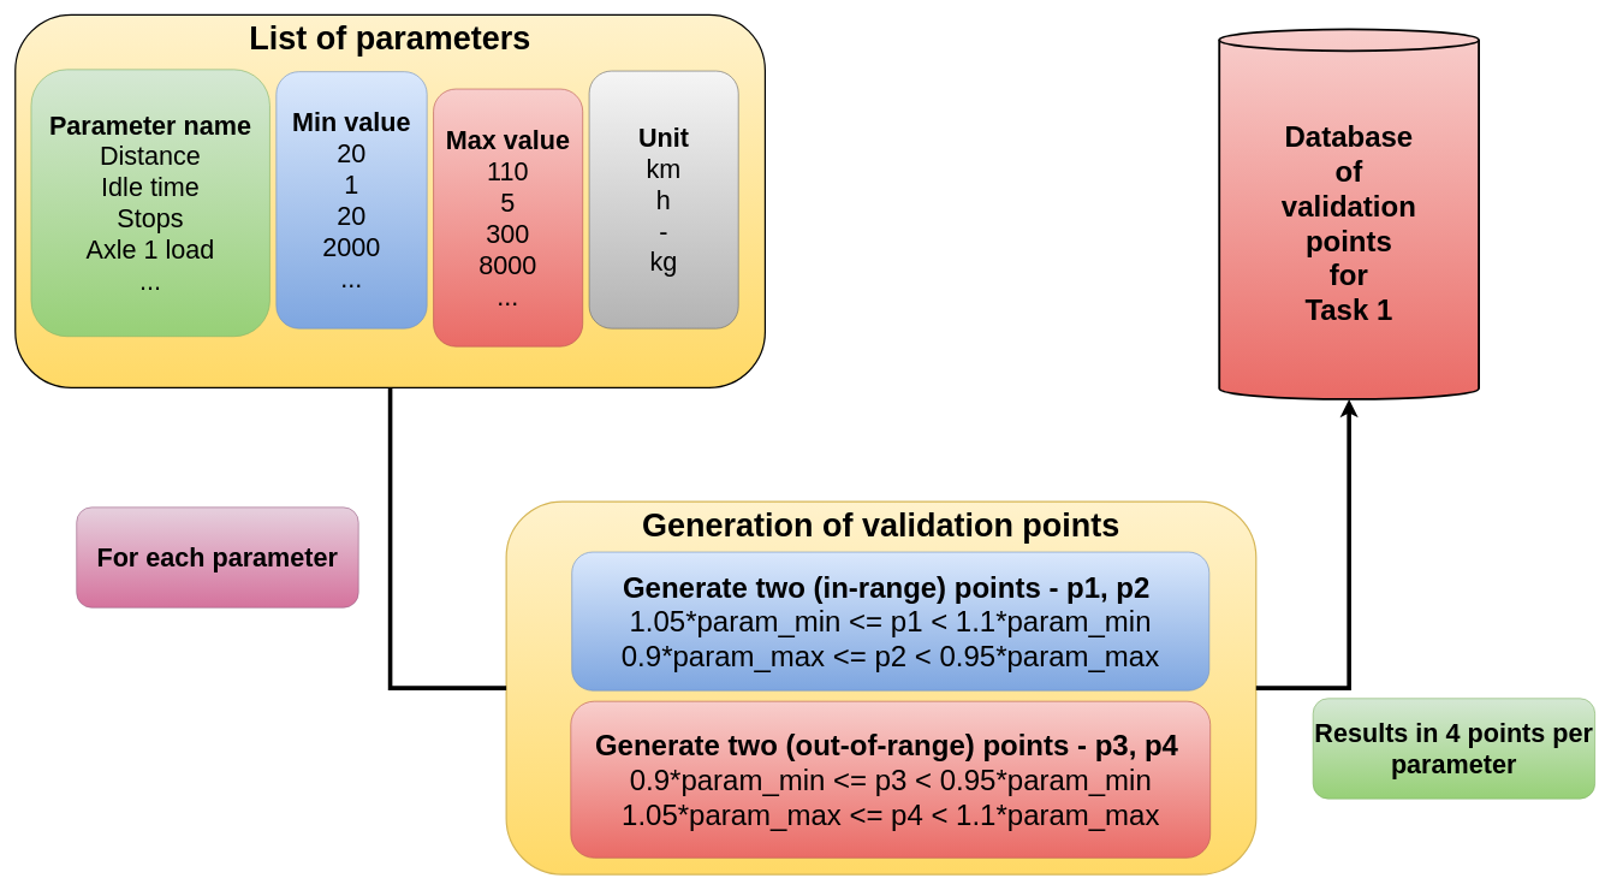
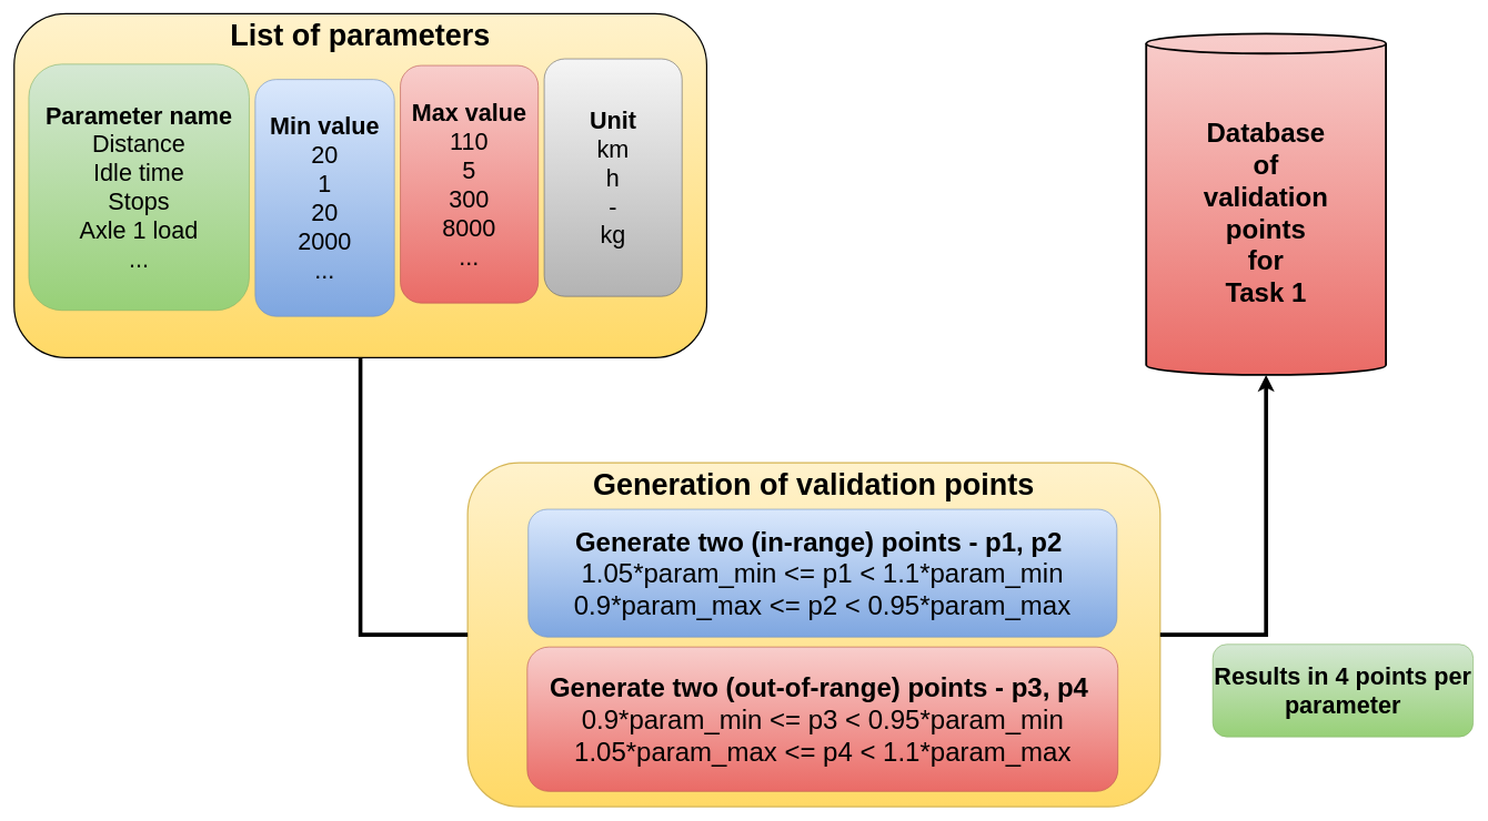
- <mxCell id="6" value="&lt;span style=&quot;font-size: 36px;&quot;&gt;&lt;b&gt;Unit&lt;/b&gt;&lt;/span&gt;&lt;div&gt;&lt;span style=&quot;font-size: 36px;&quot;&gt;km&lt;/span&gt;&lt;/div&gt;&lt;div&gt;&lt;span style=&quot;font-size: 36px;&quot;&gt;h&lt;/span&gt;&lt;/div&gt;&lt;div&gt;&lt;span style=&quot;font-size: 36px;&quot;&gt;-&lt;/span&gt;&lt;/div&gt;&lt;div&gt;&lt;span style=&quot;font-size: 36px;&quot;&gt;kg&lt;/span&gt;&lt;/div&gt;" style="text;html=1;align=center;verticalAlign=middle;whiteSpace=wrap;rounded=1;strokeColor=#666666;fillColor=#f5f5f5;gradientColor=#b3b3b3;" vertex="1" parent="1"><mxGeometry x="816" y="98" width="207" height="357" as="geometry" /></mxCell>
+ <mxCell id="6" value="&lt;span style=&quot;font-size: 36px;&quot;&gt;&lt;b&gt;Unit&lt;/b&gt;&lt;/span&gt;&lt;div&gt;&lt;span style=&quot;font-size: 36px;&quot;&gt;km&lt;/span&gt;&lt;/div&gt;&lt;div&gt;&lt;span style=&quot;font-size: 36px;&quot;&gt;h&lt;/span&gt;&lt;/div&gt;&lt;div&gt;&lt;span style=&quot;font-size: 36px;&quot;&gt;-&lt;/span&gt;&lt;/div&gt;&lt;div&gt;&lt;span style=&quot;font-size: 36px;&quot;&gt;kg&lt;/span&gt;&lt;/div&gt;" style="text;html=1;align=center;verticalAlign=middle;whiteSpace=wrap;rounded=1;strokeColor=#666666;fillColor=#f5f5f5;gradientColor=#b3b3b3;" vertex="1" parent="1"><mxGeometry x="816" y="88" width="207" height="357" as="geometry" /></mxCell>
- <mxCell id="5" value="&lt;span style=&quot;font-size: 36px;&quot;&gt;&lt;b&gt;Min value&lt;/b&gt;&lt;/span&gt;&lt;div&gt;&lt;span style=&quot;font-size: 36px;&quot;&gt;20&lt;/span&gt;&lt;/div&gt;&lt;div&gt;&lt;span style=&quot;font-size: 36px;&quot;&gt;1&lt;/span&gt;&lt;/div&gt;&lt;div&gt;&lt;span style=&quot;font-size: 36px;&quot;&gt;20&lt;/span&gt;&lt;/div&gt;&lt;div&gt;&lt;span style=&quot;font-size: 36px;&quot;&gt;2000&lt;/span&gt;&lt;/div&gt;&lt;div&gt;&lt;span style=&quot;font-size: 36px;&quot;&gt;...&lt;/span&gt;&lt;/div&gt;" style="text;html=1;align=center;verticalAlign=middle;whiteSpace=wrap;rounded=1;strokeColor=#6c8ebf;fillColor=#dae8fc;gradientColor=#7ea6e0;" vertex="1" parent="1"><mxGeometry x="382" y="99" width="209" height="356" as="geometry" /></mxCell>
+ <mxCell id="5" value="&lt;span style=&quot;font-size: 36px;&quot;&gt;&lt;b&gt;Min value&lt;/b&gt;&lt;/span&gt;&lt;div&gt;&lt;span style=&quot;font-size: 36px;&quot;&gt;20&lt;/span&gt;&lt;/div&gt;&lt;div&gt;&lt;span style=&quot;font-size: 36px;&quot;&gt;1&lt;/span&gt;&lt;/div&gt;&lt;div&gt;&lt;span style=&quot;font-size: 36px;&quot;&gt;20&lt;/span&gt;&lt;/div&gt;&lt;div&gt;&lt;span style=&quot;font-size: 36px;&quot;&gt;2000&lt;/span&gt;&lt;/div&gt;&lt;div&gt;&lt;span style=&quot;font-size: 36px;&quot;&gt;...&lt;/span&gt;&lt;/div&gt;" style="text;html=1;align=center;verticalAlign=middle;whiteSpace=wrap;rounded=1;strokeColor=#6c8ebf;fillColor=#dae8fc;gradientColor=#7ea6e0;" vertex="1" parent="1"><mxGeometry x="382" y="119" width="209" height="356" as="geometry" /></mxCell>
- <mxCell id="10" value="&lt;font style=&quot;font-size: 40px;&quot;&gt;&lt;b&gt;Database&lt;/b&gt;&lt;/font&gt;&lt;div&gt;&lt;b style=&quot;font-size: 40px; background-color: transparent; color: light-dark(rgb(0, 0, 0), rgb(255, 255, 255));&quot;&gt;of&lt;/b&gt;&lt;/div&gt;&lt;div&gt;&lt;b style=&quot;font-size: 40px; background-color: transparent; color: light-dark(rgb(0, 0, 0), rgb(255, 255, 255));&quot;&gt;validation&lt;/b&gt;&lt;div&gt;&lt;font style=&quot;font-size: 40px;&quot;&gt;&lt;b&gt;points&lt;/b&gt;&lt;/font&gt;&lt;/div&gt;&lt;div&gt;&lt;font style=&quot;font-size: 40px;&quot;&gt;&lt;b&gt;for&lt;/b&gt;&lt;/font&gt;&lt;/div&gt;&lt;div&gt;&lt;font style=&quot;font-size: 40px;&quot;&gt;&lt;b&gt;Task 1&lt;/b&gt;&lt;/font&gt;&lt;/div&gt;&lt;/div&gt;" style="shape=cylinder3;whiteSpace=wrap;html=1;boundedLbl=1;backgroundOutline=1;size=15;fillColor=#f8cecc;gradientColor=#ea6b66;strokeColor=#000000;strokeWidth=3;" vertex="1" parent="1"><mxGeometry x="1690" y="40" width="360" height="513" as="geometry" /></mxCell>
+ <mxCell id="10" value="&lt;font style=&quot;font-size: 40px;&quot;&gt;&lt;b&gt;Database&lt;/b&gt;&lt;/font&gt;&lt;div&gt;&lt;b style=&quot;font-size: 40px; background-color: transparent; color: light-dark(rgb(0, 0, 0), rgb(255, 255, 255));&quot;&gt;of&lt;/b&gt;&lt;/div&gt;&lt;div&gt;&lt;b style=&quot;font-size: 40px; background-color: transparent; color: light-dark(rgb(0, 0, 0), rgb(255, 255, 255));&quot;&gt;validation&lt;/b&gt;&lt;div&gt;&lt;font style=&quot;font-size: 40px;&quot;&gt;&lt;b&gt;points&lt;/b&gt;&lt;/font&gt;&lt;/div&gt;&lt;div&gt;&lt;font style=&quot;font-size: 40px;&quot;&gt;&lt;b&gt;for&lt;/b&gt;&lt;/font&gt;&lt;/div&gt;&lt;div&gt;&lt;font style=&quot;font-size: 40px;&quot;&gt;&lt;b&gt;Task 1&lt;/b&gt;&lt;/font&gt;&lt;/div&gt;&lt;/div&gt;" style="shape=cylinder3;whiteSpace=wrap;html=1;boundedLbl=1;backgroundOutline=1;size=15;fillColor=#f8cecc;gradientColor=#ea6b66;strokeColor=#000000;strokeWidth=3;" vertex="1" parent="1"><mxGeometry x="1720" y="50" width="360" height="513" as="geometry" /></mxCell>
- <mxCell id="4" value="&lt;span style=&quot;font-size: 36px;&quot;&gt;&lt;b&gt;Max value&lt;/b&gt;&lt;/span&gt;&lt;div&gt;&lt;span style=&quot;font-size: 36px;&quot;&gt;110&lt;/span&gt;&lt;/div&gt;&lt;div&gt;&lt;span style=&quot;font-size: 36px;&quot;&gt;5&lt;/span&gt;&lt;/div&gt;&lt;div&gt;&lt;span style=&quot;font-size: 36px;&quot;&gt;300&lt;/span&gt;&lt;/div&gt;&lt;div&gt;&lt;span style=&quot;font-size: 36px;&quot;&gt;8000&lt;/span&gt;&lt;/div&gt;&lt;div&gt;&lt;span style=&quot;font-size: 36px;&quot;&gt;...&lt;/span&gt;&lt;/div&gt;" style="text;html=1;align=center;verticalAlign=middle;whiteSpace=wrap;rounded=1;strokeColor=#b85450;fillColor=#f8cecc;gradientColor=#ea6b66;" vertex="1" parent="1"><mxGeometry x="600" y="123" width="207" height="357" as="geometry" /></mxCell>
+ <mxCell id="4" value="&lt;span style=&quot;font-size: 36px;&quot;&gt;&lt;b&gt;Max value&lt;/b&gt;&lt;/span&gt;&lt;div&gt;&lt;span style=&quot;font-size: 36px;&quot;&gt;110&lt;/span&gt;&lt;/div&gt;&lt;div&gt;&lt;span style=&quot;font-size: 36px;&quot;&gt;5&lt;/span&gt;&lt;/div&gt;&lt;div&gt;&lt;span style=&quot;font-size: 36px;&quot;&gt;300&lt;/span&gt;&lt;/div&gt;&lt;div&gt;&lt;span style=&quot;font-size: 36px;&quot;&gt;8000&lt;/span&gt;&lt;/div&gt;&lt;div&gt;&lt;span style=&quot;font-size: 36px;&quot;&gt;...&lt;/span&gt;&lt;/div&gt;" style="text;html=1;align=center;verticalAlign=middle;whiteSpace=wrap;rounded=1;strokeColor=#b85450;fillColor=#f8cecc;gradientColor=#ea6b66;" vertex="1" parent="1"><mxGeometry x="600" y="98" width="207" height="357" as="geometry" /></mxCell>
- <mxCell id="13" value="&lt;div&gt;&lt;span style=&quot;font-size: 36px;&quot;&gt;&lt;b&gt;For&amp;nbsp;&lt;/b&gt;&lt;/span&gt;&lt;b style=&quot;font-size: 36px; background-color: transparent; color: light-dark(rgb(0, 0, 0), rgb(255, 255, 255));&quot;&gt;each parameter&lt;/b&gt;&lt;/div&gt;" style="text;html=1;align=center;verticalAlign=middle;whiteSpace=wrap;rounded=1;strokeColor=#996185;fillColor=#e6d0de;gradientColor=#d5739d;" vertex="1" parent="1"><mxGeometry x="105" y="703" width="391" height="139" as="geometry" /></mxCell>
